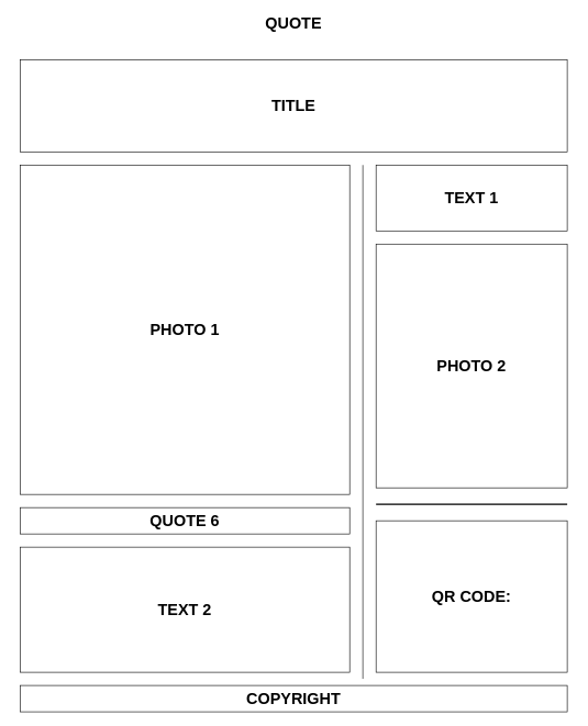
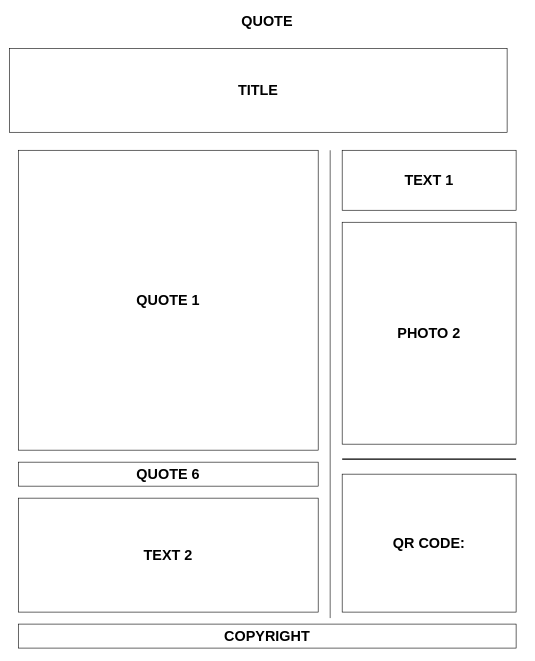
- <mxCell id="2" value="&lt;h1&gt;TITLE&lt;/h1&gt;" style="rounded=0;whiteSpace=wrap;html=1;" vertex="1" parent="1"><mxGeometry x="30" y="90" width="830" height="140" as="geometry" /></mxCell>
+ <mxCell id="2" value="&lt;h1&gt;TITLE&lt;/h1&gt;" style="rounded=0;whiteSpace=wrap;html=1;" vertex="1" parent="1"><mxGeometry x="15" y="80" width="830" height="140" as="geometry" /></mxCell>
- <mxCell id="4" value="&lt;h1&gt;PHOTO 1&lt;/h1&gt;" style="whiteSpace=wrap;html=1;aspect=fixed;" vertex="1" parent="1"><mxGeometry x="30" y="250" width="500" height="500" as="geometry" /></mxCell>
+ <mxCell id="4" value="&lt;h1&gt;QUOTE 1&lt;/h1&gt;" style="whiteSpace=wrap;html=1;aspect=fixed;" vertex="1" parent="1"><mxGeometry x="30" y="250" width="500" height="500" as="geometry" /></mxCell>
